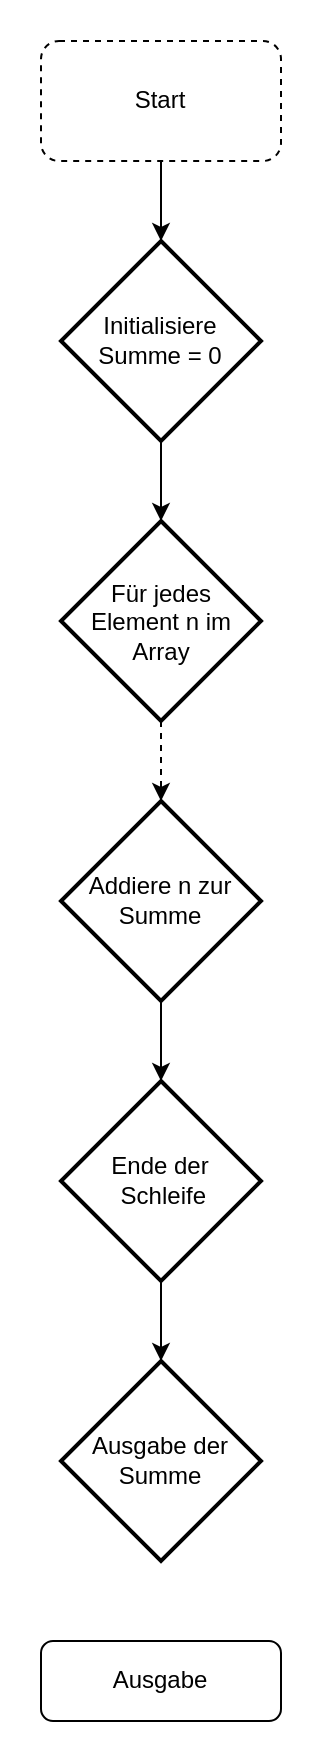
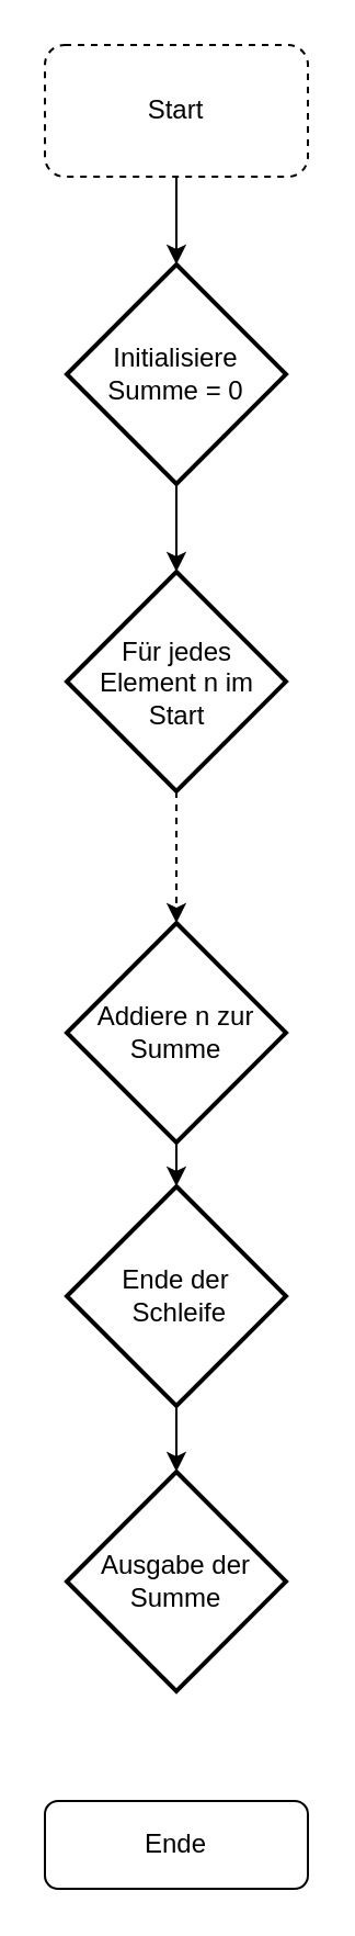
- <mxCell id="6" value="Für jedes Element n im Array" style="strokeWidth=2;shape=mxgraph.flowchart.decision;fontSize=12;html=1;whiteSpace=wrap;spacingTop=1;spacingLeft=1;" vertex="1" parent="1"><mxGeometry x="30" y="260" width="100" height="100" as="geometry" /></mxCell>
+ <mxCell id="6" value="Für jedes Element n im Start" style="strokeWidth=2;shape=mxgraph.flowchart.decision;fontSize=12;html=1;whiteSpace=wrap;spacingTop=1;spacingLeft=1;" vertex="1" parent="1"><mxGeometry x="30" y="260" width="100" height="100" as="geometry" /></mxCell>
- <mxCell id="8" value="Addiere n zur Summe" style="strokeWidth=2;html=1;shape=mxgraph.flowchart.decision;whiteSpace=wrap;" vertex="1" parent="1"><mxGeometry x="30" y="400" width="100" height="100" as="geometry" /></mxCell>
+ <mxCell id="8" value="Addiere n zur Summe" style="strokeWidth=2;html=1;shape=mxgraph.flowchart.decision;whiteSpace=wrap;" vertex="1" parent="1"><mxGeometry x="30" y="420" width="100" height="100" as="geometry" /></mxCell>
- <mxCell id="13" value="Ausgabe der Summe" style="strokeWidth=2;html=1;shape=mxgraph.flowchart.decision;whiteSpace=wrap;" vertex="1" parent="1"><mxGeometry x="30" y="680" width="100" height="100" as="geometry" /></mxCell>
+ <mxCell id="13" value="Ausgabe der Summe" style="strokeWidth=2;html=1;shape=mxgraph.flowchart.decision;whiteSpace=wrap;" vertex="1" parent="1"><mxGeometry x="30" y="670" width="100" height="100" as="geometry" /></mxCell>
- <mxCell id="4" value="Ausgabe" style="rounded=1;whiteSpace=wrap;html=1;fontSize=12;glass=0;strokeWidth=1;shadow=0;" parent="1" vertex="1"><mxGeometry x="20" y="820" width="120" height="40" as="geometry" /></mxCell>
+ <mxCell id="4" value="Ende" style="rounded=1;whiteSpace=wrap;html=1;fontSize=12;glass=0;strokeWidth=1;shadow=0;" parent="1" vertex="1"><mxGeometry x="20" y="820" width="120" height="40" as="geometry" /></mxCell>
